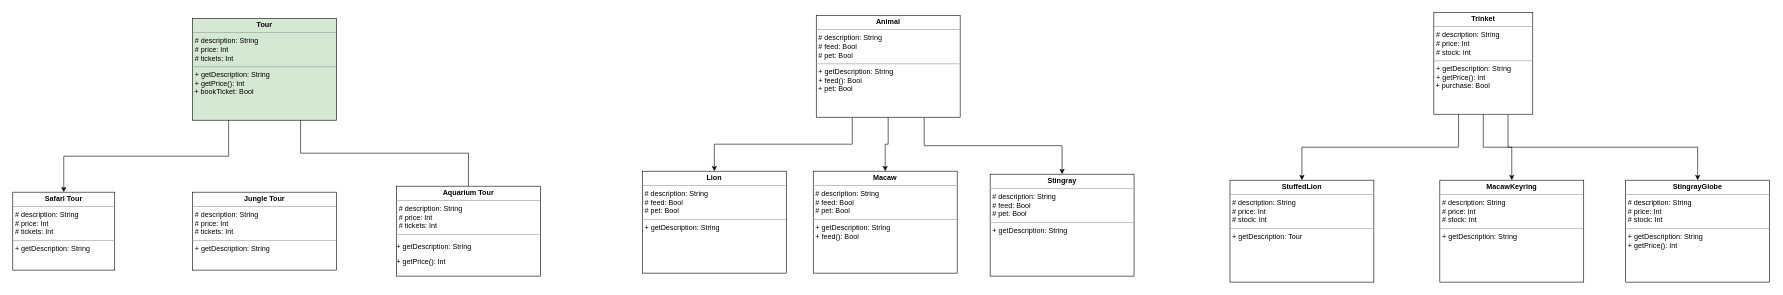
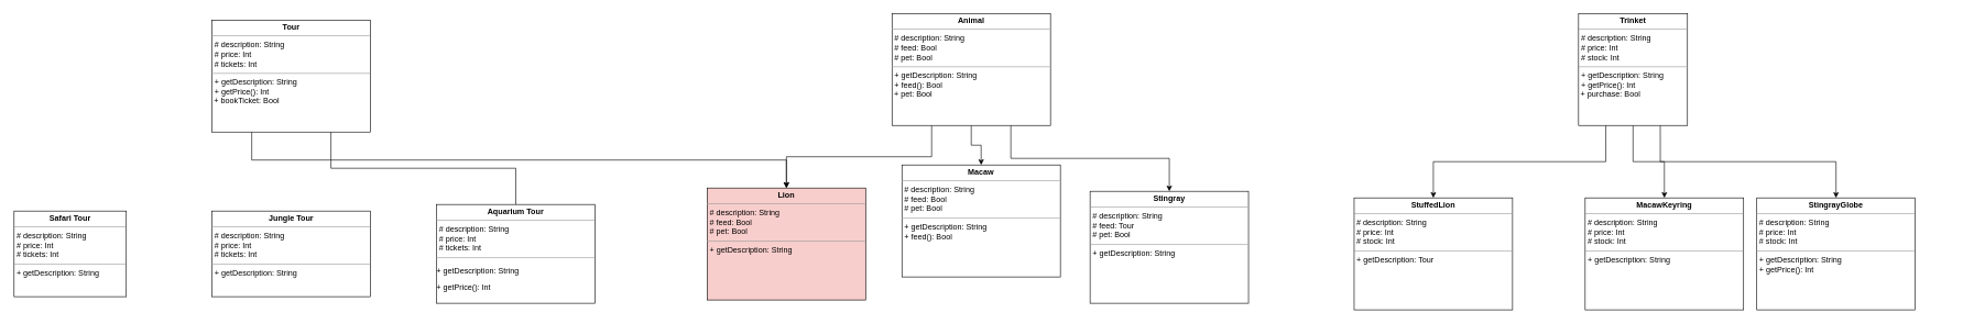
- <mxCell id="11" value="&lt;p style=&quot;margin: 0px ; margin-top: 4px ; text-align: center&quot;&gt;&lt;b&gt;Animal&lt;/b&gt;&lt;/p&gt;&lt;hr size=&quot;1&quot;&gt;&lt;p style=&quot;margin: 0px ; margin-left: 4px&quot;&gt;# description: String&lt;/p&gt;&lt;p style=&quot;margin: 0px ; margin-left: 4px&quot;&gt;# feed: Bool&lt;/p&gt;&lt;p style=&quot;margin: 0px ; margin-left: 4px&quot;&gt;# pet: Bool&lt;br&gt;&lt;/p&gt;&lt;hr size=&quot;1&quot;&gt;&lt;p style=&quot;margin: 0px ; margin-left: 4px&quot;&gt;+ getDescription: String&lt;/p&gt;&lt;p style=&quot;margin: 0px ; margin-left: 4px&quot;&gt;+ feed(): Bool&lt;/p&gt;&lt;div&gt;&amp;nbsp;+ pet: Bool&lt;/div&gt;&lt;p style=&quot;margin: 0px ; margin-left: 4px&quot;&gt;&lt;br&gt;&lt;/p&gt;&lt;br&gt;&lt;p style=&quot;margin: 0px ; margin-left: 4px&quot;&gt;&lt;br&gt;&lt;/p&gt;&lt;p style=&quot;margin: 0px ; margin-left: 4px&quot;&gt;&lt;br&gt;&lt;/p&gt;&lt;p style=&quot;margin: 0px ; margin-left: 4px&quot;&gt;&lt;br&gt;&lt;/p&gt;" style="verticalAlign=top;align=left;overflow=fill;fontSize=12;fontFamily=Helvetica;html=1;" parent="1" vertex="1"><mxGeometry x="1360" y="25" width="240" height="170" as="geometry" /></mxCell>
+ <mxCell id="11" value="&lt;p style=&quot;margin: 0px ; margin-top: 4px ; text-align: center&quot;&gt;&lt;b&gt;Animal&lt;/b&gt;&lt;/p&gt;&lt;hr size=&quot;1&quot;&gt;&lt;p style=&quot;margin: 0px ; margin-left: 4px&quot;&gt;# description: String&lt;/p&gt;&lt;p style=&quot;margin: 0px ; margin-left: 4px&quot;&gt;# feed: Bool&lt;/p&gt;&lt;p style=&quot;margin: 0px ; margin-left: 4px&quot;&gt;# pet: Bool&lt;br&gt;&lt;/p&gt;&lt;hr size=&quot;1&quot;&gt;&lt;p style=&quot;margin: 0px ; margin-left: 4px&quot;&gt;+ getDescription: String&lt;/p&gt;&lt;p style=&quot;margin: 0px ; margin-left: 4px&quot;&gt;+ feed(): Bool&lt;/p&gt;&lt;div&gt;&amp;nbsp;+ pet: Bool&lt;/div&gt;&lt;p style=&quot;margin: 0px ; margin-left: 4px&quot;&gt;&lt;br&gt;&lt;/p&gt;&lt;br&gt;&lt;p style=&quot;margin: 0px ; margin-left: 4px&quot;&gt;&lt;br&gt;&lt;/p&gt;&lt;p style=&quot;margin: 0px ; margin-left: 4px&quot;&gt;&lt;br&gt;&lt;/p&gt;&lt;p style=&quot;margin: 0px ; margin-left: 4px&quot;&gt;&lt;br&gt;&lt;/p&gt;" style="verticalAlign=top;align=left;overflow=fill;fontSize=12;fontFamily=Helvetica;html=1;" parent="1" vertex="1"><mxGeometry x="1350" y="20" width="240" height="170" as="geometry" /></mxCell>
- <mxCell id="4" value="&lt;p style=&quot;margin: 0px ; margin-top: 4px ; text-align: center&quot;&gt;&lt;b&gt;Tour&lt;/b&gt;&lt;/p&gt;&lt;hr size=&quot;1&quot;&gt;&lt;p style=&quot;margin: 0px ; margin-left: 4px&quot;&gt;# description: String&lt;/p&gt;&lt;p style=&quot;margin: 0px ; margin-left: 4px&quot;&gt;# price: Int&lt;/p&gt;&lt;p style=&quot;margin: 0px ; margin-left: 4px&quot;&gt;# tickets: Int&lt;br&gt;&lt;/p&gt;&lt;hr size=&quot;1&quot;&gt;&lt;p style=&quot;margin: 0px ; margin-left: 4px&quot;&gt;+ getDescription: String&lt;/p&gt;&lt;p style=&quot;margin: 0px ; margin-left: 4px&quot;&gt;+ getPrice(): Int&lt;/p&gt;&lt;div&gt;&amp;nbsp;+ bookTicket: Bool&lt;/div&gt;&lt;p style=&quot;margin: 0px ; margin-left: 4px&quot;&gt;&lt;br&gt;&lt;/p&gt;&lt;br&gt;&lt;p style=&quot;margin: 0px ; margin-left: 4px&quot;&gt;&lt;br&gt;&lt;/p&gt;&lt;p style=&quot;margin: 0px ; margin-left: 4px&quot;&gt;&lt;br&gt;&lt;/p&gt;&lt;p style=&quot;margin: 0px ; margin-left: 4px&quot;&gt;&lt;br&gt;&lt;/p&gt;" style="verticalAlign=top;align=left;overflow=fill;fontSize=12;fontFamily=Helvetica;html=1;fillColor=#d5e8d4;" parent="1" vertex="1"><mxGeometry x="320" y="30" width="240" height="170" as="geometry" /></mxCell>
+ <mxCell id="4" value="&lt;p style=&quot;margin: 0px ; margin-top: 4px ; text-align: center&quot;&gt;&lt;b&gt;Tour&lt;/b&gt;&lt;/p&gt;&lt;hr size=&quot;1&quot;&gt;&lt;p style=&quot;margin: 0px ; margin-left: 4px&quot;&gt;# description: String&lt;/p&gt;&lt;p style=&quot;margin: 0px ; margin-left: 4px&quot;&gt;# price: Int&lt;/p&gt;&lt;p style=&quot;margin: 0px ; margin-left: 4px&quot;&gt;# tickets: Int&lt;br&gt;&lt;/p&gt;&lt;hr size=&quot;1&quot;&gt;&lt;p style=&quot;margin: 0px ; margin-left: 4px&quot;&gt;+ getDescription: String&lt;/p&gt;&lt;p style=&quot;margin: 0px ; margin-left: 4px&quot;&gt;+ getPrice(): Int&lt;/p&gt;&lt;div&gt;&amp;nbsp;+ bookTicket: Bool&lt;/div&gt;&lt;p style=&quot;margin: 0px ; margin-left: 4px&quot;&gt;&lt;br&gt;&lt;/p&gt;&lt;br&gt;&lt;p style=&quot;margin: 0px ; margin-left: 4px&quot;&gt;&lt;br&gt;&lt;/p&gt;&lt;p style=&quot;margin: 0px ; margin-left: 4px&quot;&gt;&lt;br&gt;&lt;/p&gt;&lt;p style=&quot;margin: 0px ; margin-left: 4px&quot;&gt;&lt;br&gt;&lt;/p&gt;" style="verticalAlign=top;align=left;overflow=fill;fontSize=12;fontFamily=Helvetica;html=1;" parent="1" vertex="1"><mxGeometry x="320" y="30" width="240" height="170" as="geometry" /></mxCell>
- <mxCell id="2" style="edgeStyle=orthogonalEdgeStyle;rounded=0;orthogonalLoop=1;jettySize=auto;html=1;exitX=0.25;exitY=1;exitDx=0;exitDy=0;" parent="1" source="4" target="5" edge="1"><mxGeometry relative="1" as="geometry" /></mxCell>
+ <mxCell id="2" style="edgeStyle=orthogonalEdgeStyle;rounded=0;orthogonalLoop=1;jettySize=auto;html=1;exitX=0.25;exitY=1;exitDx=0;exitDy=0;" parent="1" source="4" target="12" edge="1"><mxGeometry relative="1" as="geometry" /></mxCell>
- <mxCell id="14" value="&lt;p style=&quot;margin: 0px ; margin-top: 4px ; text-align: center&quot;&gt;&lt;b&gt;Stingray&lt;/b&gt;&lt;br&gt;&lt;/p&gt;&lt;hr size=&quot;1&quot;&gt;&lt;p style=&quot;margin: 0px ; margin-left: 4px&quot;&gt;# description: String&lt;/p&gt;&lt;p style=&quot;margin: 0px ; margin-left: 4px&quot;&gt;# feed: Bool&lt;/p&gt;&lt;p style=&quot;margin: 0px ; margin-left: 4px&quot;&gt;# pet: Bool&lt;br&gt;&lt;/p&gt;&lt;hr size=&quot;1&quot;&gt;&lt;p style=&quot;margin: 0px ; margin-left: 4px&quot;&gt;+ getDescription: String&lt;/p&gt;&lt;p style=&quot;margin: 0px ; margin-left: 4px&quot;&gt;&lt;br&gt;&lt;/p&gt;&lt;div&gt;&lt;br&gt;&lt;/div&gt;&lt;p style=&quot;margin: 0px ; margin-left: 4px&quot;&gt;&lt;br&gt;&lt;/p&gt;&lt;br&gt;&lt;p style=&quot;margin: 0px ; margin-left: 4px&quot;&gt;&lt;br&gt;&lt;/p&gt;&lt;p style=&quot;margin: 0px ; margin-left: 4px&quot;&gt;&lt;br&gt;&lt;/p&gt;&lt;p style=&quot;margin: 0px ; margin-left: 4px&quot;&gt;&lt;br&gt;&lt;/p&gt;" style="verticalAlign=top;align=left;overflow=fill;fontSize=12;fontFamily=Helvetica;html=1;" parent="1" vertex="1"><mxGeometry x="1650" y="290" width="240" height="170" as="geometry" /></mxCell>
+ <mxCell id="14" value="&lt;p style=&quot;margin: 0px ; margin-top: 4px ; text-align: center&quot;&gt;&lt;b&gt;Stingray&lt;/b&gt;&lt;br&gt;&lt;/p&gt;&lt;hr size=&quot;1&quot;&gt;&lt;p style=&quot;margin: 0px ; margin-left: 4px&quot;&gt;# description: String&lt;/p&gt;&lt;p style=&quot;margin: 0px ; margin-left: 4px&quot;&gt;# feed: Tour&lt;/p&gt;&lt;p style=&quot;margin: 0px ; margin-left: 4px&quot;&gt;# pet: Bool&lt;br&gt;&lt;/p&gt;&lt;hr size=&quot;1&quot;&gt;&lt;p style=&quot;margin: 0px ; margin-left: 4px&quot;&gt;+ getDescription: String&lt;/p&gt;&lt;p style=&quot;margin: 0px ; margin-left: 4px&quot;&gt;&lt;br&gt;&lt;/p&gt;&lt;div&gt;&lt;br&gt;&lt;/div&gt;&lt;p style=&quot;margin: 0px ; margin-left: 4px&quot;&gt;&lt;br&gt;&lt;/p&gt;&lt;br&gt;&lt;p style=&quot;margin: 0px ; margin-left: 4px&quot;&gt;&lt;br&gt;&lt;/p&gt;&lt;p style=&quot;margin: 0px ; margin-left: 4px&quot;&gt;&lt;br&gt;&lt;/p&gt;&lt;p style=&quot;margin: 0px ; margin-left: 4px&quot;&gt;&lt;br&gt;&lt;/p&gt;" style="verticalAlign=top;align=left;overflow=fill;fontSize=12;fontFamily=Helvetica;html=1;" parent="1" vertex="1"><mxGeometry x="1650" y="290" width="240" height="170" as="geometry" /></mxCell>
- <mxCell id="12" value="&lt;p style=&quot;margin: 0px ; margin-top: 4px ; text-align: center&quot;&gt;&lt;b&gt;Lion&lt;/b&gt;&lt;br&gt;&lt;/p&gt;&lt;hr size=&quot;1&quot;&gt;&lt;p style=&quot;margin: 0px ; margin-left: 4px&quot;&gt;# description: String&lt;/p&gt;&lt;p style=&quot;margin: 0px ; margin-left: 4px&quot;&gt;# feed: Bool&lt;/p&gt;&lt;p style=&quot;margin: 0px ; margin-left: 4px&quot;&gt;# pet: Bool&lt;br&gt;&lt;/p&gt;&lt;hr size=&quot;1&quot;&gt;&lt;p style=&quot;margin: 0px ; margin-left: 4px&quot;&gt;+ getDescription: String&lt;/p&gt;&lt;p style=&quot;margin: 0px ; margin-left: 4px&quot;&gt;&lt;br&gt;&lt;/p&gt;&lt;div&gt;&lt;br&gt;&lt;/div&gt;&lt;p style=&quot;margin: 0px ; margin-left: 4px&quot;&gt;&lt;br&gt;&lt;/p&gt;&lt;br&gt;&lt;p style=&quot;margin: 0px ; margin-left: 4px&quot;&gt;&lt;br&gt;&lt;/p&gt;&lt;p style=&quot;margin: 0px ; margin-left: 4px&quot;&gt;&lt;br&gt;&lt;/p&gt;&lt;p style=&quot;margin: 0px ; margin-left: 4px&quot;&gt;&lt;br&gt;&lt;/p&gt;" style="verticalAlign=top;align=left;overflow=fill;fontSize=12;fontFamily=Helvetica;html=1;" parent="1" vertex="1"><mxGeometry x="1070" y="285" width="240" height="170" as="geometry" /></mxCell>
+ <mxCell id="12" value="&lt;p style=&quot;margin: 0px ; margin-top: 4px ; text-align: center&quot;&gt;&lt;b&gt;Lion&lt;/b&gt;&lt;br&gt;&lt;/p&gt;&lt;hr size=&quot;1&quot;&gt;&lt;p style=&quot;margin: 0px ; margin-left: 4px&quot;&gt;# description: String&lt;/p&gt;&lt;p style=&quot;margin: 0px ; margin-left: 4px&quot;&gt;# feed: Bool&lt;/p&gt;&lt;p style=&quot;margin: 0px ; margin-left: 4px&quot;&gt;# pet: Bool&lt;br&gt;&lt;/p&gt;&lt;hr size=&quot;1&quot;&gt;&lt;p style=&quot;margin: 0px ; margin-left: 4px&quot;&gt;+ getDescription: String&lt;/p&gt;&lt;p style=&quot;margin: 0px ; margin-left: 4px&quot;&gt;&lt;br&gt;&lt;/p&gt;&lt;div&gt;&lt;br&gt;&lt;/div&gt;&lt;p style=&quot;margin: 0px ; margin-left: 4px&quot;&gt;&lt;br&gt;&lt;/p&gt;&lt;br&gt;&lt;p style=&quot;margin: 0px ; margin-left: 4px&quot;&gt;&lt;br&gt;&lt;/p&gt;&lt;p style=&quot;margin: 0px ; margin-left: 4px&quot;&gt;&lt;br&gt;&lt;/p&gt;&lt;p style=&quot;margin: 0px ; margin-left: 4px&quot;&gt;&lt;br&gt;&lt;/p&gt;" style="verticalAlign=top;align=left;overflow=fill;fontSize=12;fontFamily=Helvetica;html=1;fillColor=#f8cecc;" parent="1" vertex="1"><mxGeometry x="1070" y="285" width="240" height="170" as="geometry" /></mxCell>
- <mxCell id="13" value="&lt;p style=&quot;margin: 0px ; margin-top: 4px ; text-align: center&quot;&gt;&lt;b&gt;Macaw&lt;/b&gt;&lt;br&gt;&lt;/p&gt;&lt;hr size=&quot;1&quot;&gt;&lt;p style=&quot;margin: 0px ; margin-left: 4px&quot;&gt;# description: String&lt;/p&gt;&lt;p style=&quot;margin: 0px ; margin-left: 4px&quot;&gt;# feed: Bool&lt;/p&gt;&lt;p style=&quot;margin: 0px ; margin-left: 4px&quot;&gt;# pet: Bool&lt;br&gt;&lt;/p&gt;&lt;hr size=&quot;1&quot;&gt;&lt;p style=&quot;margin: 0px ; margin-left: 4px&quot;&gt;+ getDescription: String&lt;/p&gt;&lt;p style=&quot;margin: 0px ; margin-left: 4px&quot;&gt;+ feed(): Bool&lt;/p&gt;&lt;div&gt;&lt;br&gt;&lt;/div&gt;&lt;p style=&quot;margin: 0px ; margin-left: 4px&quot;&gt;&lt;br&gt;&lt;/p&gt;&lt;br&gt;&lt;p style=&quot;margin: 0px ; margin-left: 4px&quot;&gt;&lt;br&gt;&lt;/p&gt;&lt;p style=&quot;margin: 0px ; margin-left: 4px&quot;&gt;&lt;br&gt;&lt;/p&gt;&lt;p style=&quot;margin: 0px ; margin-left: 4px&quot;&gt;&lt;br&gt;&lt;/p&gt;" style="verticalAlign=top;align=left;overflow=fill;fontSize=12;fontFamily=Helvetica;html=1;" parent="1" vertex="1"><mxGeometry x="1355" y="285" width="240" height="170" as="geometry" /></mxCell>
+ <mxCell id="13" value="&lt;p style=&quot;margin: 0px ; margin-top: 4px ; text-align: center&quot;&gt;&lt;b&gt;Macaw&lt;/b&gt;&lt;br&gt;&lt;/p&gt;&lt;hr size=&quot;1&quot;&gt;&lt;p style=&quot;margin: 0px ; margin-left: 4px&quot;&gt;# description: String&lt;/p&gt;&lt;p style=&quot;margin: 0px ; margin-left: 4px&quot;&gt;# feed: Bool&lt;/p&gt;&lt;p style=&quot;margin: 0px ; margin-left: 4px&quot;&gt;# pet: Bool&lt;br&gt;&lt;/p&gt;&lt;hr size=&quot;1&quot;&gt;&lt;p style=&quot;margin: 0px ; margin-left: 4px&quot;&gt;+ getDescription: String&lt;/p&gt;&lt;p style=&quot;margin: 0px ; margin-left: 4px&quot;&gt;+ feed(): Bool&lt;/p&gt;&lt;div&gt;&lt;br&gt;&lt;/div&gt;&lt;p style=&quot;margin: 0px ; margin-left: 4px&quot;&gt;&lt;br&gt;&lt;/p&gt;&lt;br&gt;&lt;p style=&quot;margin: 0px ; margin-left: 4px&quot;&gt;&lt;br&gt;&lt;/p&gt;&lt;p style=&quot;margin: 0px ; margin-left: 4px&quot;&gt;&lt;br&gt;&lt;/p&gt;&lt;p style=&quot;margin: 0px ; margin-left: 4px&quot;&gt;&lt;br&gt;&lt;/p&gt;" style="verticalAlign=top;align=left;overflow=fill;fontSize=12;fontFamily=Helvetica;html=1;" parent="1" vertex="1"><mxGeometry x="1365" y="250" width="240" height="170" as="geometry" /></mxCell>
- <mxCell id="21" value="&lt;p style=&quot;margin: 0px ; margin-top: 4px ; text-align: center&quot;&gt;&lt;b&gt;StingrayGlobe&lt;br&gt;&lt;/b&gt;&lt;/p&gt;&lt;hr size=&quot;1&quot;&gt;&lt;p style=&quot;margin: 0px ; margin-left: 4px&quot;&gt;# description: String&lt;/p&gt;&lt;p style=&quot;margin: 0px ; margin-left: 4px&quot;&gt;# price: Int&lt;/p&gt;&lt;p style=&quot;margin: 0px ; margin-left: 4px&quot;&gt;# stock: Int&lt;/p&gt;&lt;hr size=&quot;1&quot;&gt;&lt;p style=&quot;margin: 0px ; margin-left: 4px&quot;&gt;+ getDescription: String&lt;/p&gt;&lt;p style=&quot;margin: 0px ; margin-left: 4px&quot;&gt;+ getPrice(): Int&lt;/p&gt;&lt;div&gt;&lt;br&gt;&lt;/div&gt;&lt;p style=&quot;margin: 0px ; margin-left: 4px&quot;&gt;&lt;br&gt;&lt;/p&gt;&lt;br&gt;&lt;p style=&quot;margin: 0px ; margin-left: 4px&quot;&gt;&lt;br&gt;&lt;/p&gt;&lt;p style=&quot;margin: 0px ; margin-left: 4px&quot;&gt;&lt;br&gt;&lt;/p&gt;&lt;p style=&quot;margin: 0px ; margin-left: 4px&quot;&gt;&lt;br&gt;&lt;/p&gt;" style="verticalAlign=top;align=left;overflow=fill;fontSize=12;fontFamily=Helvetica;html=1;" parent="1" vertex="1"><mxGeometry x="2710" y="300" width="240" height="170" as="geometry" /></mxCell>
+ <mxCell id="21" value="&lt;p style=&quot;margin: 0px ; margin-top: 4px ; text-align: center&quot;&gt;&lt;b&gt;StingrayGlobe&lt;br&gt;&lt;/b&gt;&lt;/p&gt;&lt;hr size=&quot;1&quot;&gt;&lt;p style=&quot;margin: 0px ; margin-left: 4px&quot;&gt;# description: String&lt;/p&gt;&lt;p style=&quot;margin: 0px ; margin-left: 4px&quot;&gt;# price: Int&lt;/p&gt;&lt;p style=&quot;margin: 0px ; margin-left: 4px&quot;&gt;# stock: Int&lt;/p&gt;&lt;hr size=&quot;1&quot;&gt;&lt;p style=&quot;margin: 0px ; margin-left: 4px&quot;&gt;+ getDescription: String&lt;/p&gt;&lt;p style=&quot;margin: 0px ; margin-left: 4px&quot;&gt;+ getPrice(): Int&lt;/p&gt;&lt;div&gt;&lt;br&gt;&lt;/div&gt;&lt;p style=&quot;margin: 0px ; margin-left: 4px&quot;&gt;&lt;br&gt;&lt;/p&gt;&lt;br&gt;&lt;p style=&quot;margin: 0px ; margin-left: 4px&quot;&gt;&lt;br&gt;&lt;/p&gt;&lt;p style=&quot;margin: 0px ; margin-left: 4px&quot;&gt;&lt;br&gt;&lt;/p&gt;&lt;p style=&quot;margin: 0px ; margin-left: 4px&quot;&gt;&lt;br&gt;&lt;/p&gt;" style="verticalAlign=top;align=left;overflow=fill;fontSize=12;fontFamily=Helvetica;html=1;" parent="1" vertex="1"><mxGeometry x="2660" y="300" width="240" height="170" as="geometry" /></mxCell>
